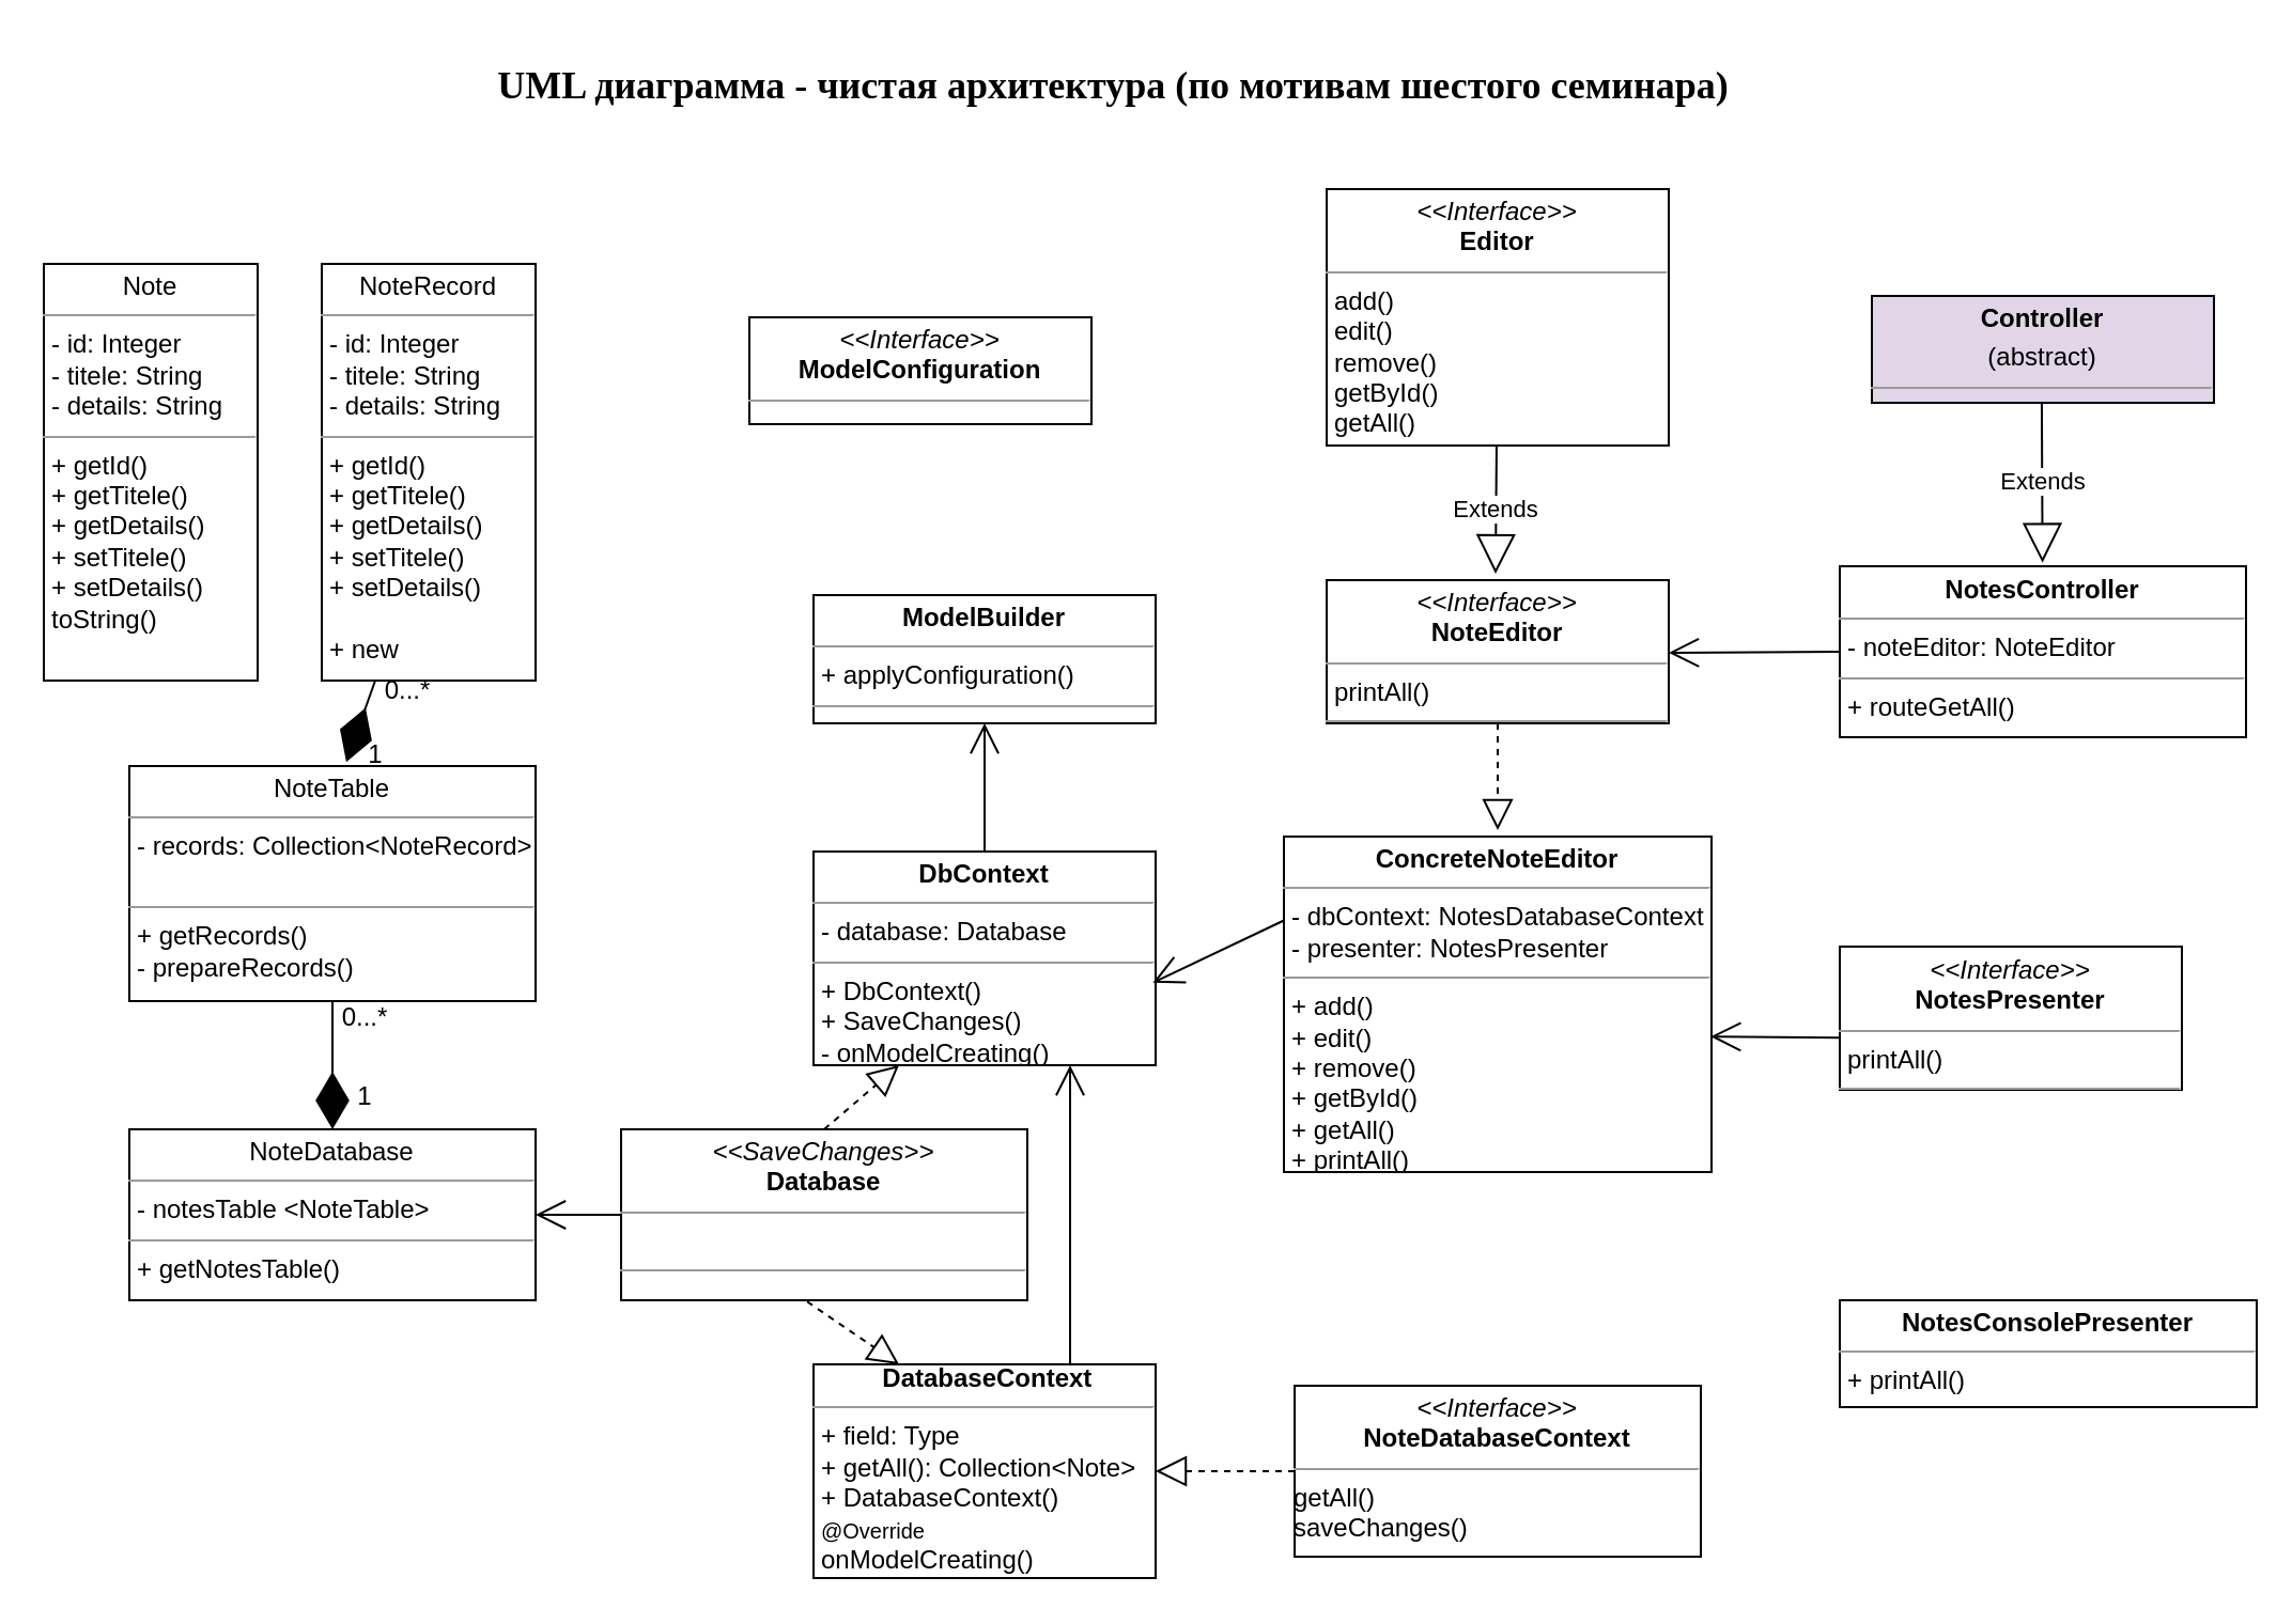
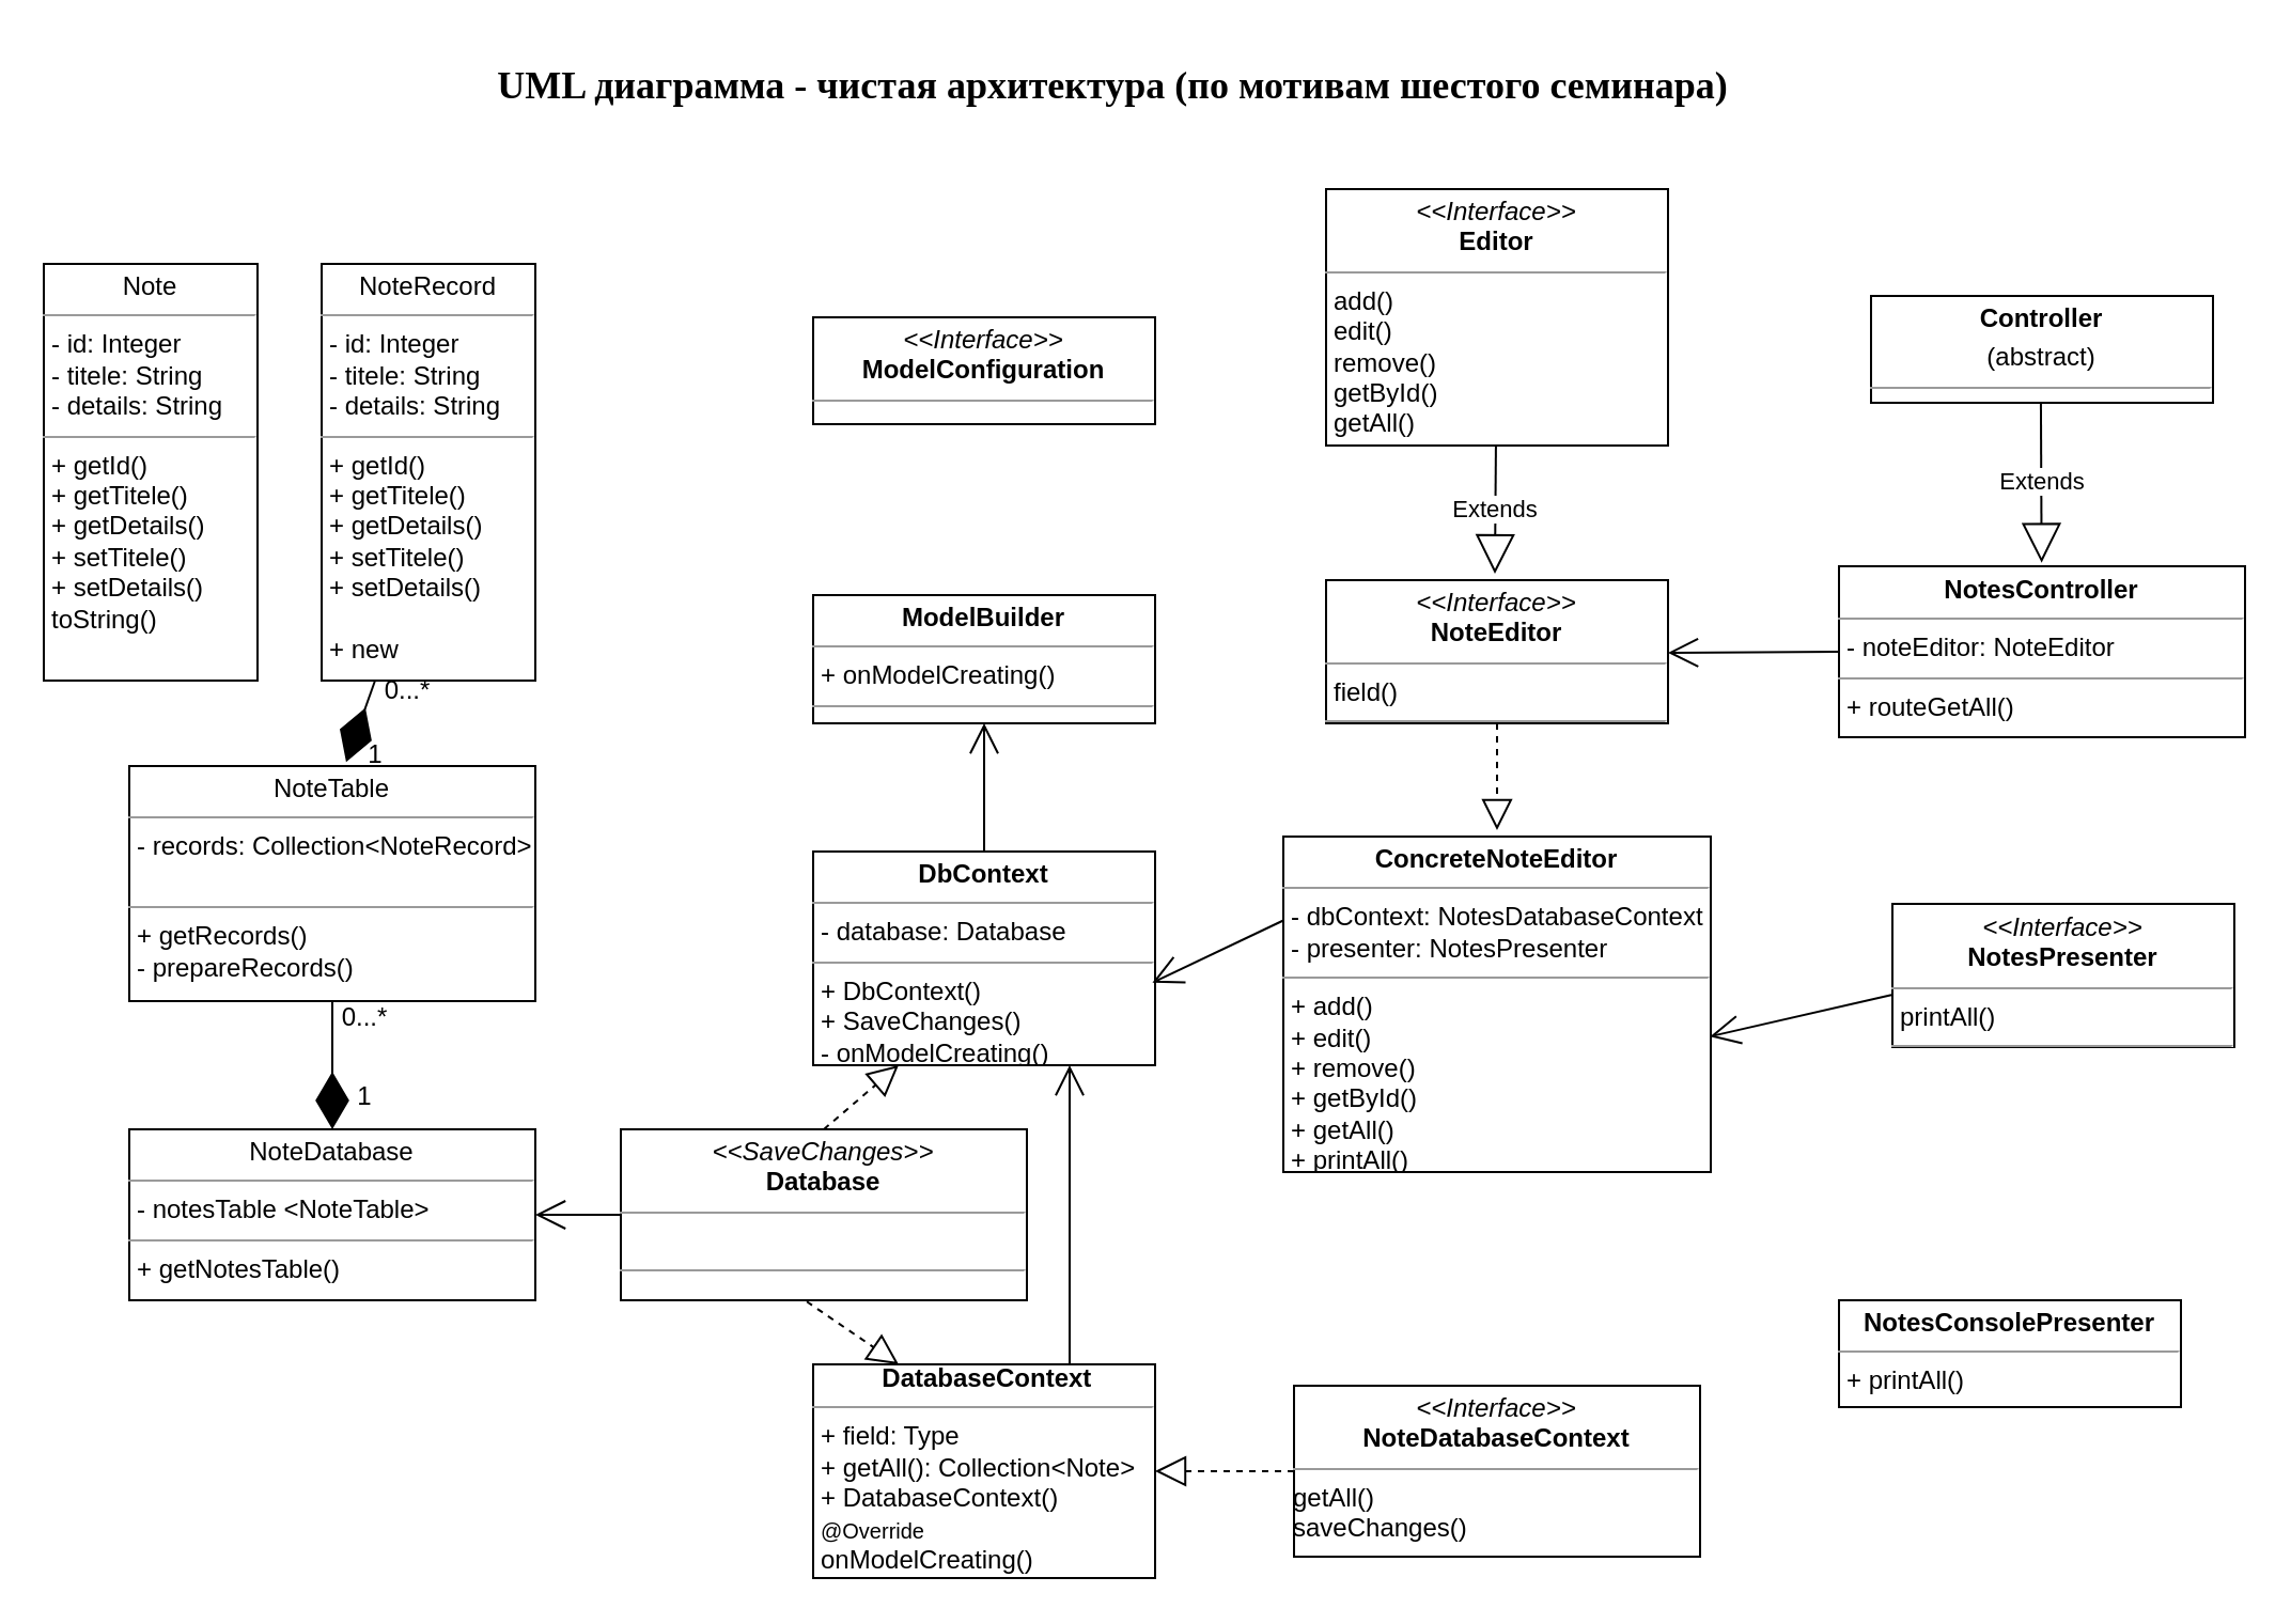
- <mxCell id="27" value="&lt;p style=&quot;margin:0px;margin-top:4px;text-align:center;&quot;&gt;&lt;b style=&quot;border-color: var(--border-color);&quot;&gt;Controller&lt;/b&gt;&lt;/p&gt;&lt;p style=&quot;margin:0px;margin-top:4px;text-align:center;&quot;&gt;&lt;span style=&quot;border-color: var(--border-color);&quot;&gt;(abstract)&lt;/span&gt;&lt;/p&gt;&lt;hr size=&quot;1&quot;&gt;&lt;p style=&quot;margin:0px;margin-left:4px;&quot;&gt;&lt;br&gt;&lt;/p&gt;&lt;hr size=&quot;1&quot;&gt;&lt;p style=&quot;margin:0px;margin-left:4px;&quot;&gt;&lt;br&gt;&lt;/p&gt;" style="verticalAlign=top;align=left;overflow=fill;fontSize=12;fontFamily=Helvetica;html=1;whiteSpace=wrap;fillColor=#e1d5e7;" vertex="1" parent="1"><mxGeometry x="875" y="138" width="160" height="50" as="geometry" /></mxCell>
+ <mxCell id="27" value="&lt;p style=&quot;margin:0px;margin-top:4px;text-align:center;&quot;&gt;&lt;b style=&quot;border-color: var(--border-color);&quot;&gt;Controller&lt;/b&gt;&lt;/p&gt;&lt;p style=&quot;margin:0px;margin-top:4px;text-align:center;&quot;&gt;&lt;span style=&quot;border-color: var(--border-color);&quot;&gt;(abstract)&lt;/span&gt;&lt;/p&gt;&lt;hr size=&quot;1&quot;&gt;&lt;p style=&quot;margin:0px;margin-left:4px;&quot;&gt;&lt;br&gt;&lt;/p&gt;&lt;hr size=&quot;1&quot;&gt;&lt;p style=&quot;margin:0px;margin-left:4px;&quot;&gt;&lt;br&gt;&lt;/p&gt;" style="verticalAlign=top;align=left;overflow=fill;fontSize=12;fontFamily=Helvetica;html=1;whiteSpace=wrap;" vertex="1" parent="1"><mxGeometry x="875" y="138" width="160" height="50" as="geometry" /></mxCell>
- <mxCell id="18" value="&lt;p style=&quot;margin:0px;margin-top:4px;text-align:center;&quot;&gt;&lt;i&gt;&amp;lt;&amp;lt;Interface&amp;gt;&amp;gt;&lt;/i&gt;&lt;br&gt;&lt;b&gt;ModelConfiguration&lt;/b&gt;&lt;/p&gt;&lt;hr size=&quot;1&quot;&gt;&lt;p style=&quot;margin:0px;margin-left:4px;&quot;&gt;&lt;br&gt;&lt;/p&gt;&lt;hr size=&quot;1&quot;&gt;&lt;p style=&quot;margin:0px;margin-left:4px;&quot;&gt;&lt;br&gt;&lt;/p&gt;" style="verticalAlign=top;align=left;overflow=fill;fontSize=12;fontFamily=Helvetica;html=1;whiteSpace=wrap;" vertex="1" parent="1"><mxGeometry x="350" y="148" width="160" height="50" as="geometry" /></mxCell>
+ <mxCell id="18" value="&lt;p style=&quot;margin:0px;margin-top:4px;text-align:center;&quot;&gt;&lt;i&gt;&amp;lt;&amp;lt;Interface&amp;gt;&amp;gt;&lt;/i&gt;&lt;br&gt;&lt;b&gt;ModelConfiguration&lt;/b&gt;&lt;/p&gt;&lt;hr size=&quot;1&quot;&gt;&lt;p style=&quot;margin:0px;margin-left:4px;&quot;&gt;&lt;br&gt;&lt;/p&gt;&lt;hr size=&quot;1&quot;&gt;&lt;p style=&quot;margin:0px;margin-left:4px;&quot;&gt;&lt;br&gt;&lt;/p&gt;" style="verticalAlign=top;align=left;overflow=fill;fontSize=12;fontFamily=Helvetica;html=1;whiteSpace=wrap;" vertex="1" parent="1"><mxGeometry x="380" y="148" width="160" height="50" as="geometry" /></mxCell>
- <mxCell id="17" value="&lt;p style=&quot;margin:0px;margin-top:4px;text-align:center;&quot;&gt;&lt;b&gt;ModelBuilder&lt;/b&gt;&lt;/p&gt;&lt;hr size=&quot;1&quot;&gt;&lt;p style=&quot;margin:0px;margin-left:4px;&quot;&gt;+&amp;nbsp;applyConfiguration()&lt;/p&gt;&lt;hr size=&quot;1&quot;&gt;&lt;p style=&quot;margin:0px;margin-left:4px;&quot;&gt;&lt;br&gt;&lt;/p&gt;" style="verticalAlign=top;align=left;overflow=fill;fontSize=12;fontFamily=Helvetica;html=1;whiteSpace=wrap;" vertex="1" parent="1"><mxGeometry x="380" y="278" width="160" height="60" as="geometry" /></mxCell>
+ <mxCell id="17" value="&lt;p style=&quot;margin:0px;margin-top:4px;text-align:center;&quot;&gt;&lt;b&gt;ModelBuilder&lt;/b&gt;&lt;/p&gt;&lt;hr size=&quot;1&quot;&gt;&lt;p style=&quot;margin:0px;margin-left:4px;&quot;&gt;+&amp;nbsp;onModelCreating()&lt;/p&gt;&lt;hr size=&quot;1&quot;&gt;&lt;p style=&quot;margin:0px;margin-left:4px;&quot;&gt;&lt;br&gt;&lt;/p&gt;" style="verticalAlign=top;align=left;overflow=fill;fontSize=12;fontFamily=Helvetica;html=1;whiteSpace=wrap;" vertex="1" parent="1"><mxGeometry x="380" y="278" width="160" height="60" as="geometry" /></mxCell>
- <mxCell id="22" value="&lt;p style=&quot;margin:0px;margin-top:4px;text-align:center;&quot;&gt;&lt;i&gt;&amp;lt;&amp;lt;Interface&amp;gt;&amp;gt;&lt;/i&gt;&lt;br&gt;&lt;b&gt;NoteEditor&lt;/b&gt;&lt;/p&gt;&lt;hr size=&quot;1&quot;&gt;&lt;p style=&quot;margin:0px;margin-left:4px;&quot;&gt;printAll()&lt;/p&gt;&lt;hr size=&quot;1&quot;&gt;&lt;p style=&quot;margin:0px;margin-left:4px;&quot;&gt;&lt;br&gt;&lt;/p&gt;" style="verticalAlign=top;align=left;overflow=fill;fontSize=12;fontFamily=Helvetica;html=1;whiteSpace=wrap;" vertex="1" parent="1"><mxGeometry x="620" y="271" width="160" height="67" as="geometry" /></mxCell>
+ <mxCell id="22" value="&lt;p style=&quot;margin:0px;margin-top:4px;text-align:center;&quot;&gt;&lt;i&gt;&amp;lt;&amp;lt;Interface&amp;gt;&amp;gt;&lt;/i&gt;&lt;br&gt;&lt;b&gt;NoteEditor&lt;/b&gt;&lt;/p&gt;&lt;hr size=&quot;1&quot;&gt;&lt;p style=&quot;margin:0px;margin-left:4px;&quot;&gt;field()&lt;/p&gt;&lt;hr size=&quot;1&quot;&gt;&lt;p style=&quot;margin:0px;margin-left:4px;&quot;&gt;&lt;br&gt;&lt;/p&gt;" style="verticalAlign=top;align=left;overflow=fill;fontSize=12;fontFamily=Helvetica;html=1;whiteSpace=wrap;" vertex="1" parent="1"><mxGeometry x="620" y="271" width="160" height="67" as="geometry" /></mxCell>
- <mxCell id="24" value="&lt;p style=&quot;margin:0px;margin-top:4px;text-align:center;&quot;&gt;&lt;i&gt;&amp;lt;&amp;lt;Interface&amp;gt;&amp;gt;&lt;/i&gt;&lt;br&gt;&lt;b&gt;NotesPresenter&lt;/b&gt;&lt;/p&gt;&lt;hr size=&quot;1&quot;&gt;&lt;p style=&quot;margin:0px;margin-left:4px;&quot;&gt;printAll()&lt;/p&gt;&lt;hr size=&quot;1&quot;&gt;&lt;p style=&quot;margin:0px;margin-left:4px;&quot;&gt;&lt;br&gt;&lt;/p&gt;" style="verticalAlign=top;align=left;overflow=fill;fontSize=12;fontFamily=Helvetica;html=1;whiteSpace=wrap;" vertex="1" parent="1"><mxGeometry x="860" y="442.5" width="160" height="67" as="geometry" /></mxCell>
+ <mxCell id="24" value="&lt;p style=&quot;margin:0px;margin-top:4px;text-align:center;&quot;&gt;&lt;i&gt;&amp;lt;&amp;lt;Interface&amp;gt;&amp;gt;&lt;/i&gt;&lt;br&gt;&lt;b&gt;NotesPresenter&lt;/b&gt;&lt;/p&gt;&lt;hr size=&quot;1&quot;&gt;&lt;p style=&quot;margin:0px;margin-left:4px;&quot;&gt;printAll()&lt;/p&gt;&lt;hr size=&quot;1&quot;&gt;&lt;p style=&quot;margin:0px;margin-left:4px;&quot;&gt;&lt;br&gt;&lt;/p&gt;" style="verticalAlign=top;align=left;overflow=fill;fontSize=12;fontFamily=Helvetica;html=1;whiteSpace=wrap;" vertex="1" parent="1"><mxGeometry x="885" y="422.5" width="160" height="67" as="geometry" /></mxCell>
- <mxCell id="28" value="&lt;p style=&quot;margin:0px;margin-top:4px;text-align:center;&quot;&gt;&lt;b style=&quot;border-color: var(--border-color);&quot;&gt;NotesConsolePresenter&lt;/b&gt;&lt;br&gt;&lt;/p&gt;&lt;hr size=&quot;1&quot;&gt;&lt;p style=&quot;margin:0px;margin-left:4px;&quot;&gt;&lt;/p&gt;&lt;p style=&quot;margin:0px;margin-left:4px;&quot;&gt;+ printAll()&lt;/p&gt;" style="verticalAlign=top;align=left;overflow=fill;fontSize=12;fontFamily=Helvetica;html=1;whiteSpace=wrap;" vertex="1" parent="1"><mxGeometry x="860" y="608" width="195" height="50" as="geometry" /></mxCell>
+ <mxCell id="28" value="&lt;p style=&quot;margin:0px;margin-top:4px;text-align:center;&quot;&gt;&lt;b style=&quot;border-color: var(--border-color);&quot;&gt;NotesConsolePresenter&lt;/b&gt;&lt;br&gt;&lt;/p&gt;&lt;hr size=&quot;1&quot;&gt;&lt;p style=&quot;margin:0px;margin-left:4px;&quot;&gt;&lt;/p&gt;&lt;p style=&quot;margin:0px;margin-left:4px;&quot;&gt;+ printAll()&lt;/p&gt;" style="verticalAlign=top;align=left;overflow=fill;fontSize=12;fontFamily=Helvetica;html=1;whiteSpace=wrap;" vertex="1" parent="1"><mxGeometry x="860" y="608" width="160" height="50" as="geometry" /></mxCell>
